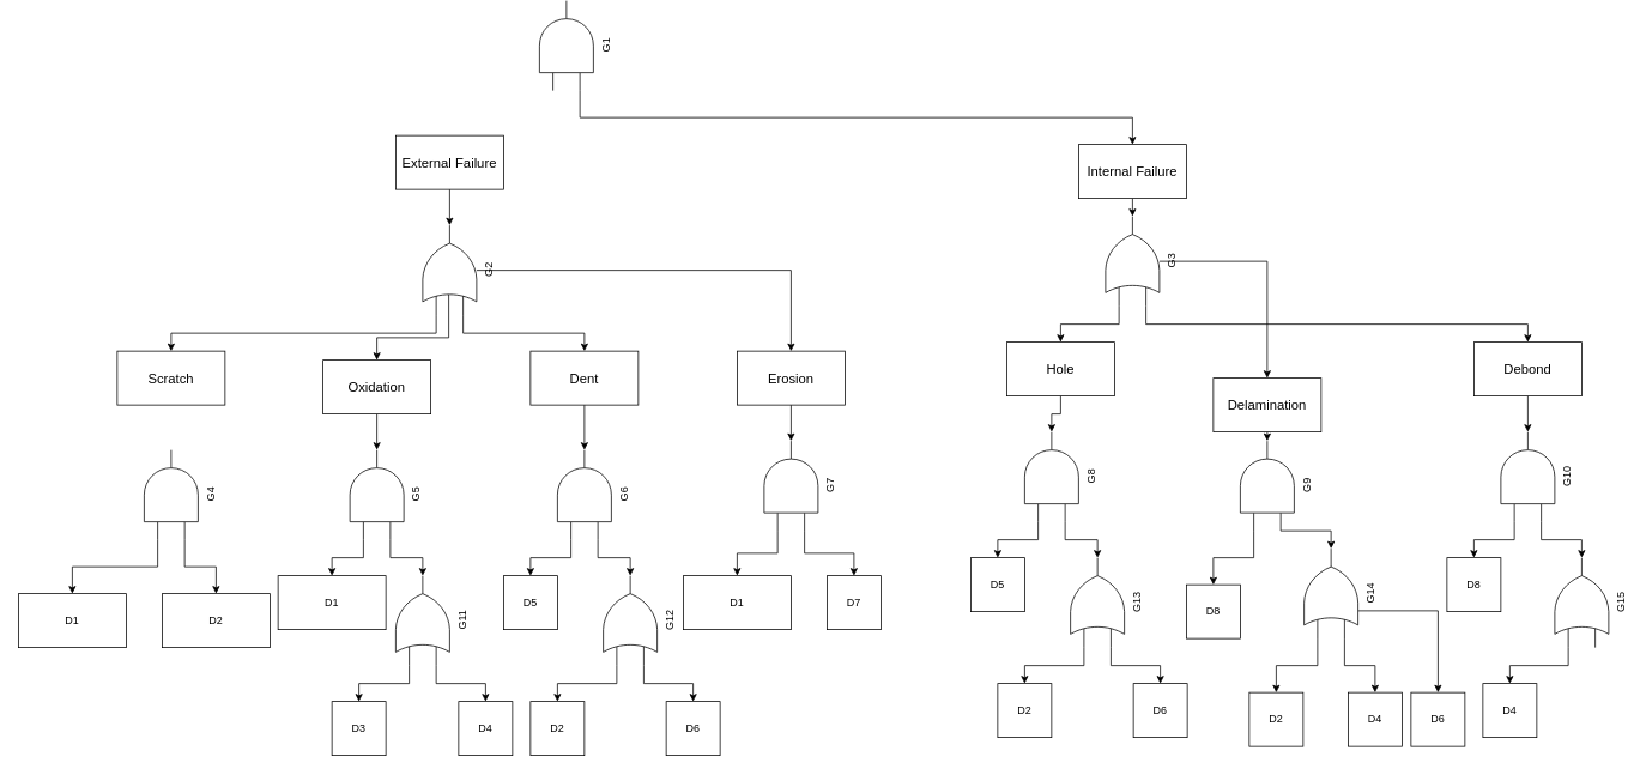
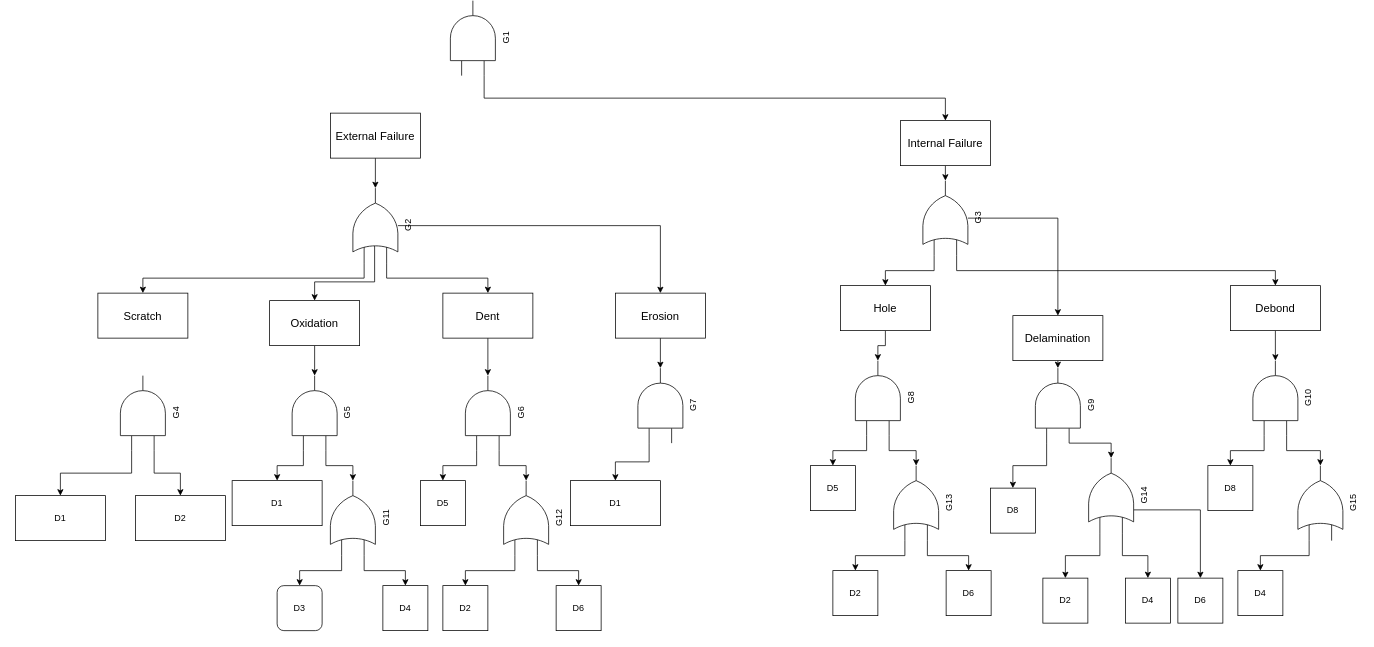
- <mxCell id="40" style="edgeStyle=orthogonalEdgeStyle;rounded=0;orthogonalLoop=1;jettySize=auto;html=1;exitX=0;exitY=0.75;exitDx=0;exitDy=0;exitPerimeter=0;entryX=0.5;entryY=0;entryDx=0;entryDy=0;" edge="1" parent="1" source="42" target="43"><mxGeometry relative="1" as="geometry" /></mxCell>
- <mxCell id="43" value="D7" style="rounded=0;whiteSpace=wrap;html=1;" vertex="1" parent="1"><mxGeometry x="920" y="640" width="60" height="60" as="geometry" /></mxCell>
- <mxCell id="29" value="D3" style="rounded=0;whiteSpace=wrap;html=1;" vertex="1" parent="1"><mxGeometry x="369" y="780" width="60" height="60" as="geometry" /></mxCell>
+ <mxCell id="29" value="D3" style="whiteSpace=wrap;html=1;rounded=1;" vertex="1" parent="1"><mxGeometry x="369" y="780" width="60" height="60" as="geometry" /></mxCell>
